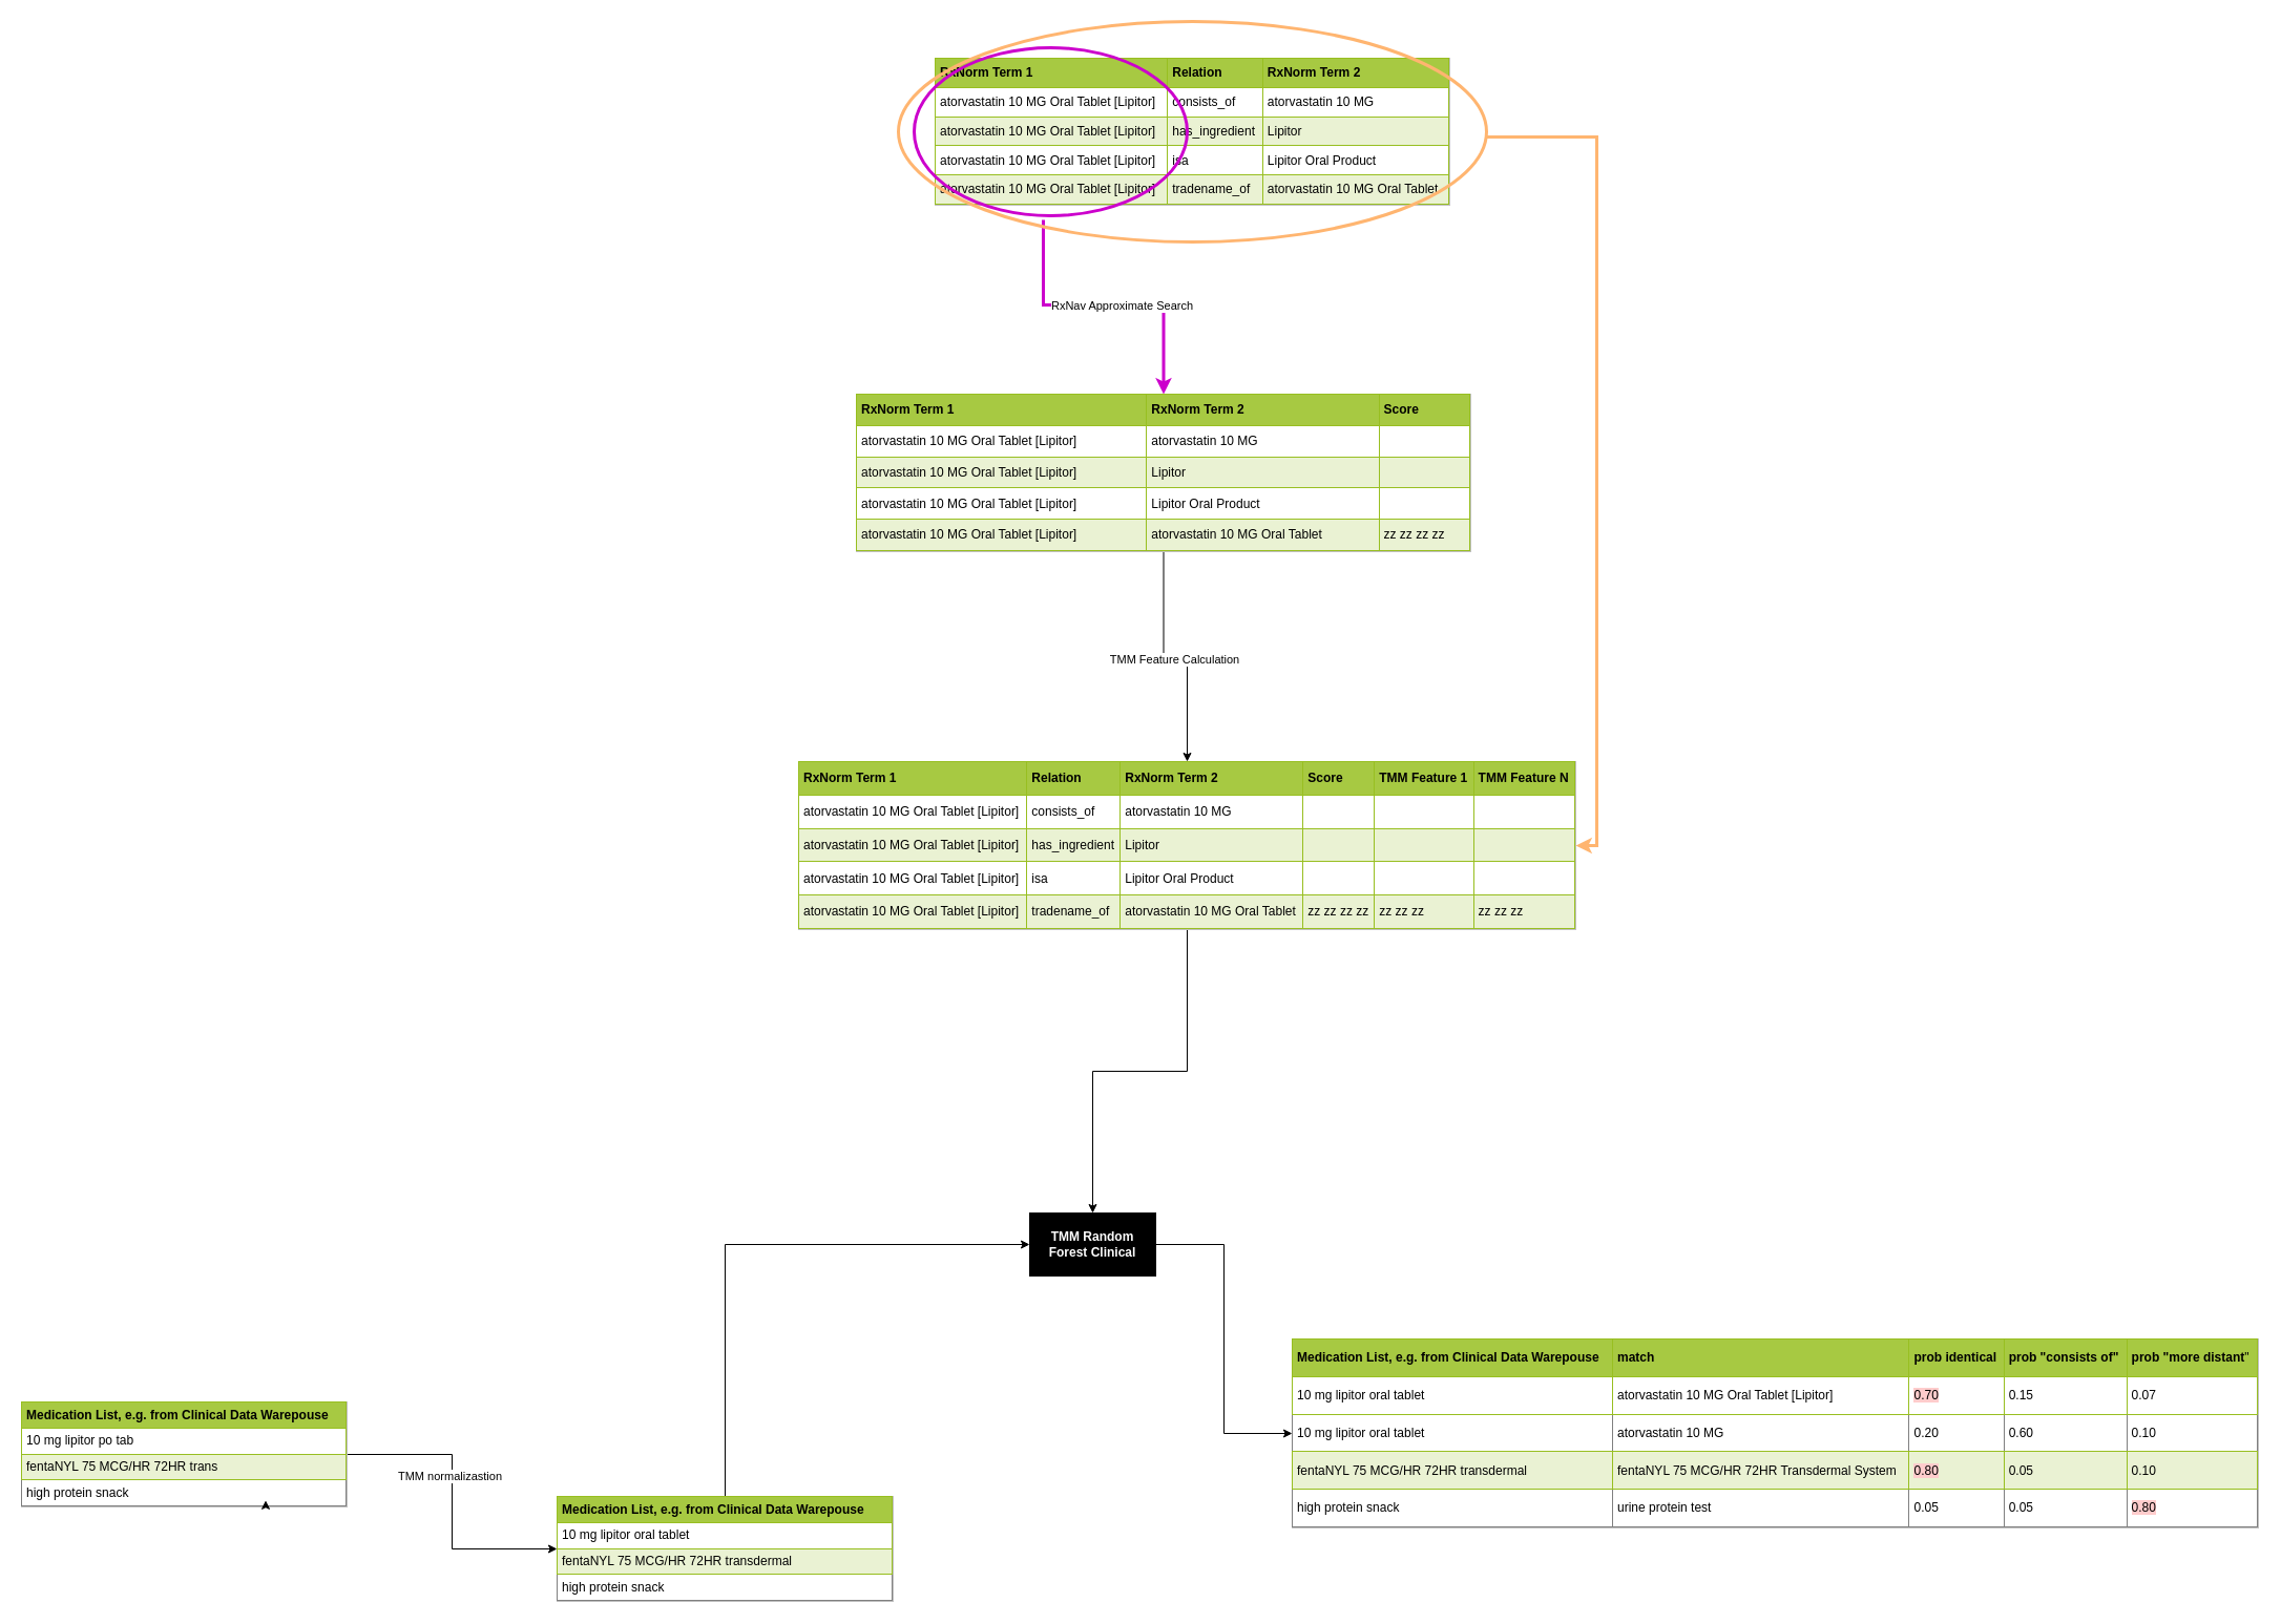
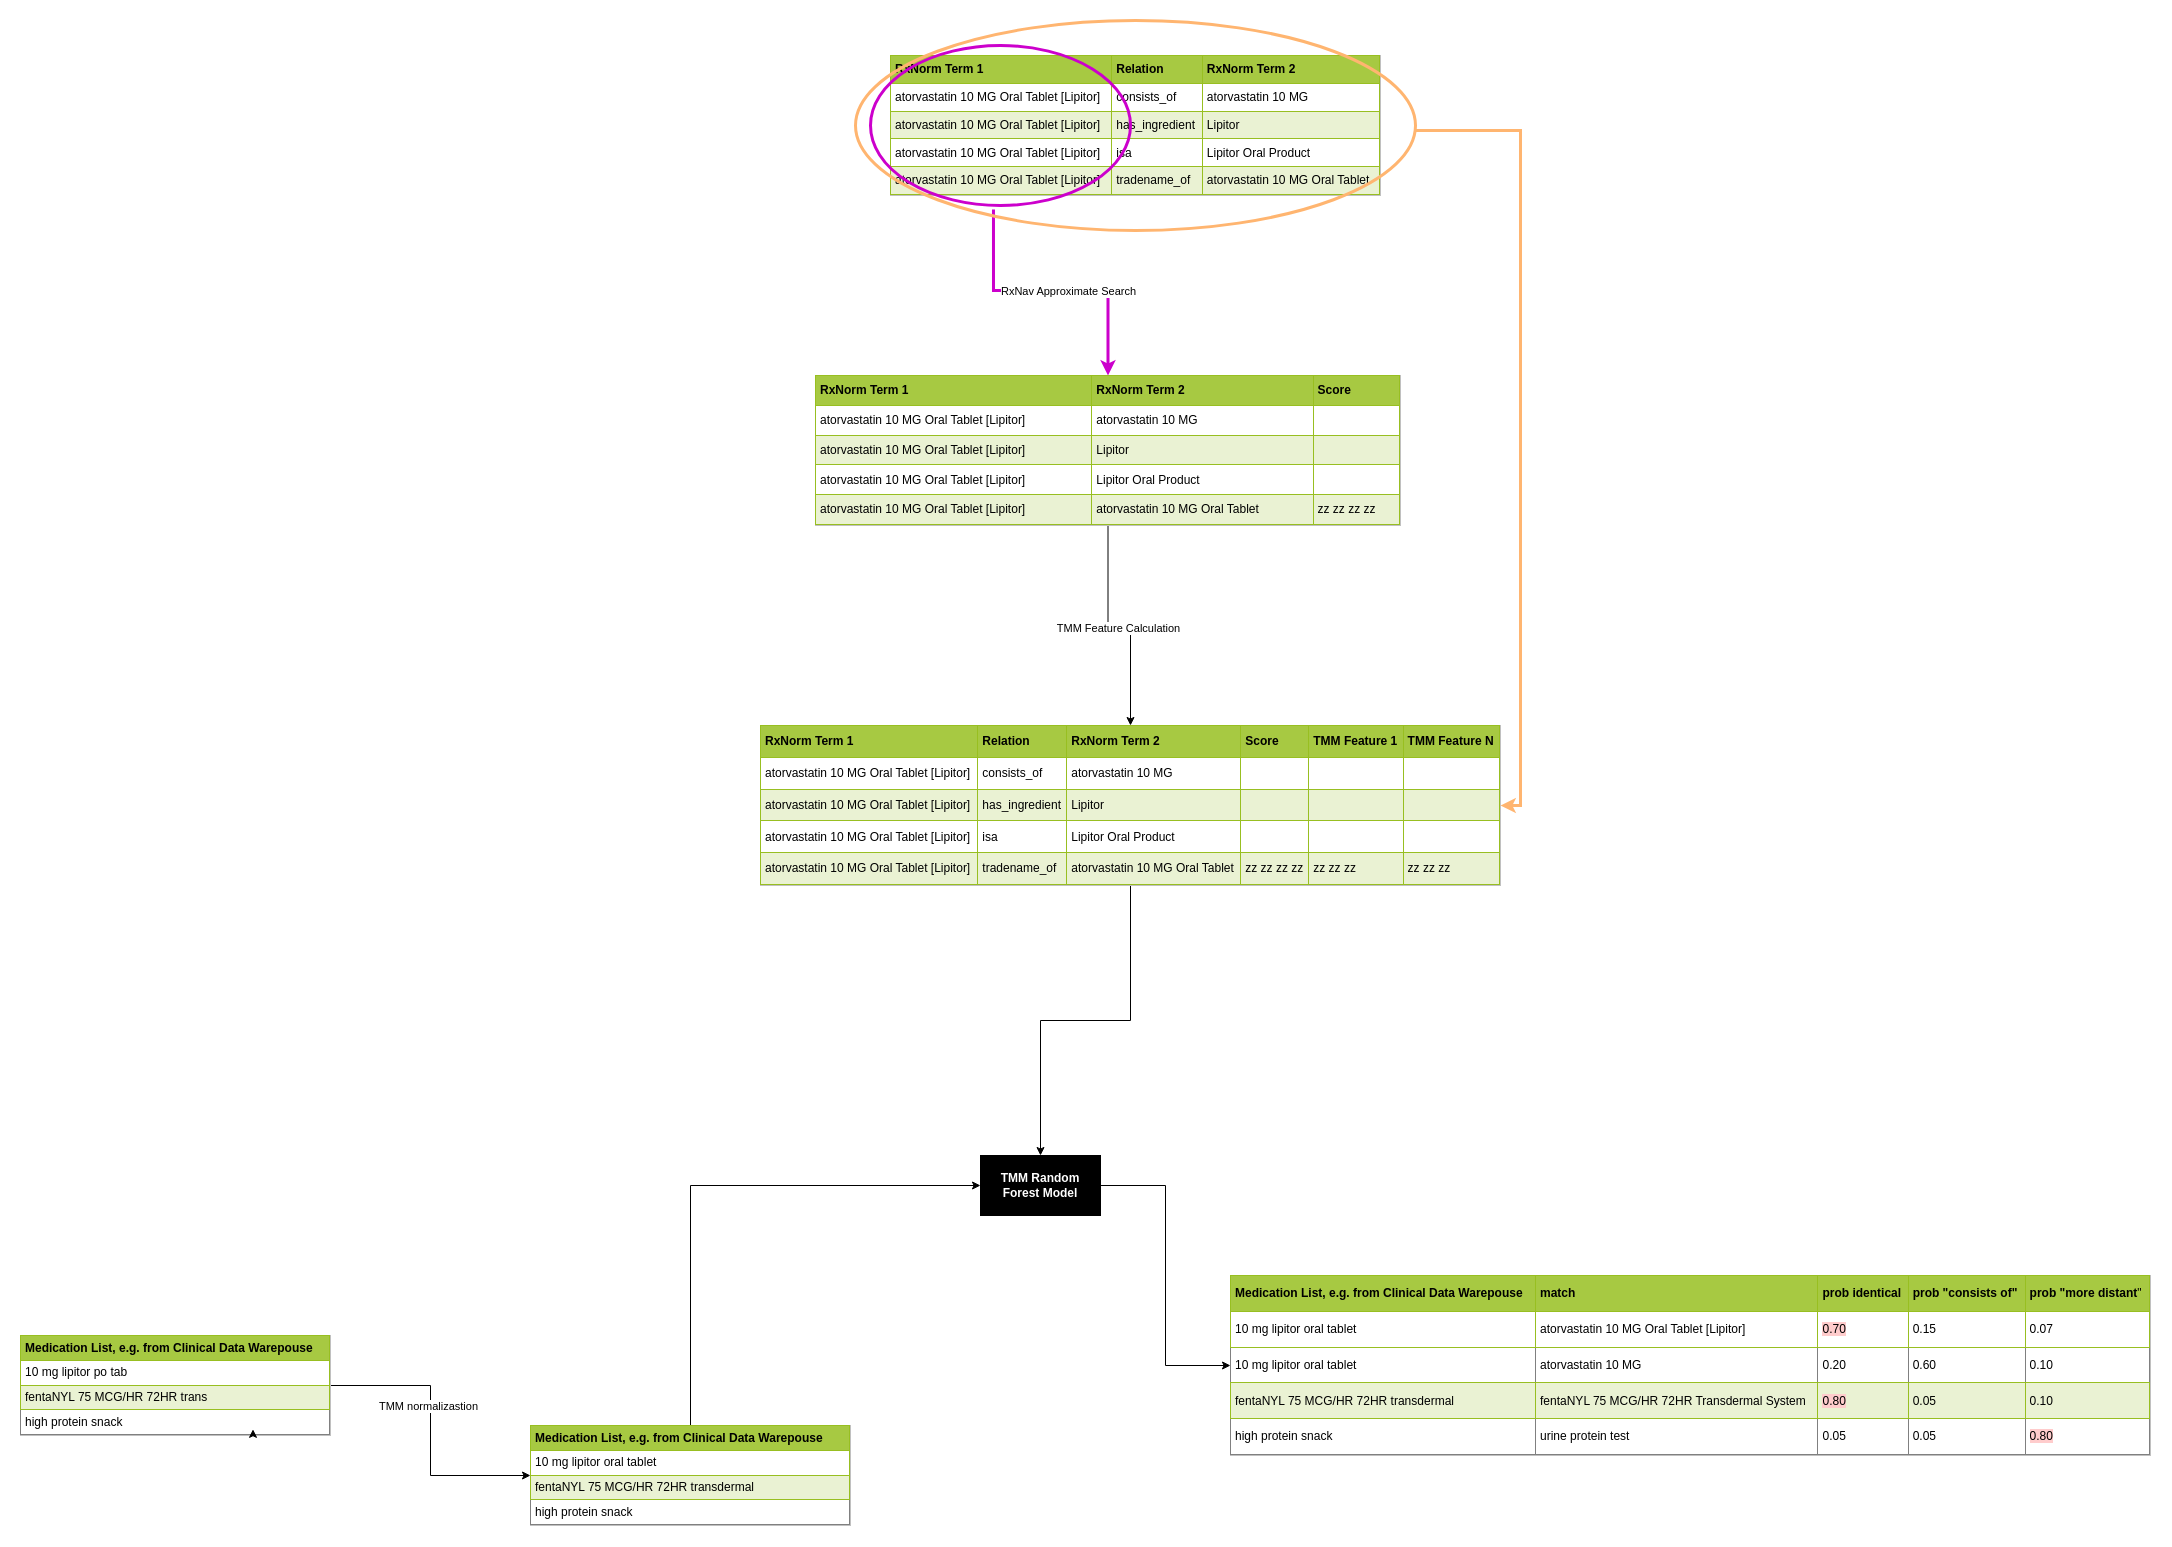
- <mxCell id="11" value="&lt;font color=&quot;#ffffff&quot;&gt;&lt;b&gt;TMM Random Forest Clinical&lt;/b&gt;&lt;/font&gt;" style="rounded=0;whiteSpace=wrap;html=1;fillColor=#000000;" parent="1" vertex="1"><mxGeometry x="980" y="1155" width="120" height="60" as="geometry" /></mxCell>
+ <mxCell id="11" value="&lt;font color=&quot;#ffffff&quot;&gt;&lt;b&gt;TMM Random Forest Model&lt;/b&gt;&lt;/font&gt;" style="rounded=0;whiteSpace=wrap;html=1;fillColor=#000000;" parent="1" vertex="1"><mxGeometry x="980" y="1155" width="120" height="60" as="geometry" /></mxCell>
